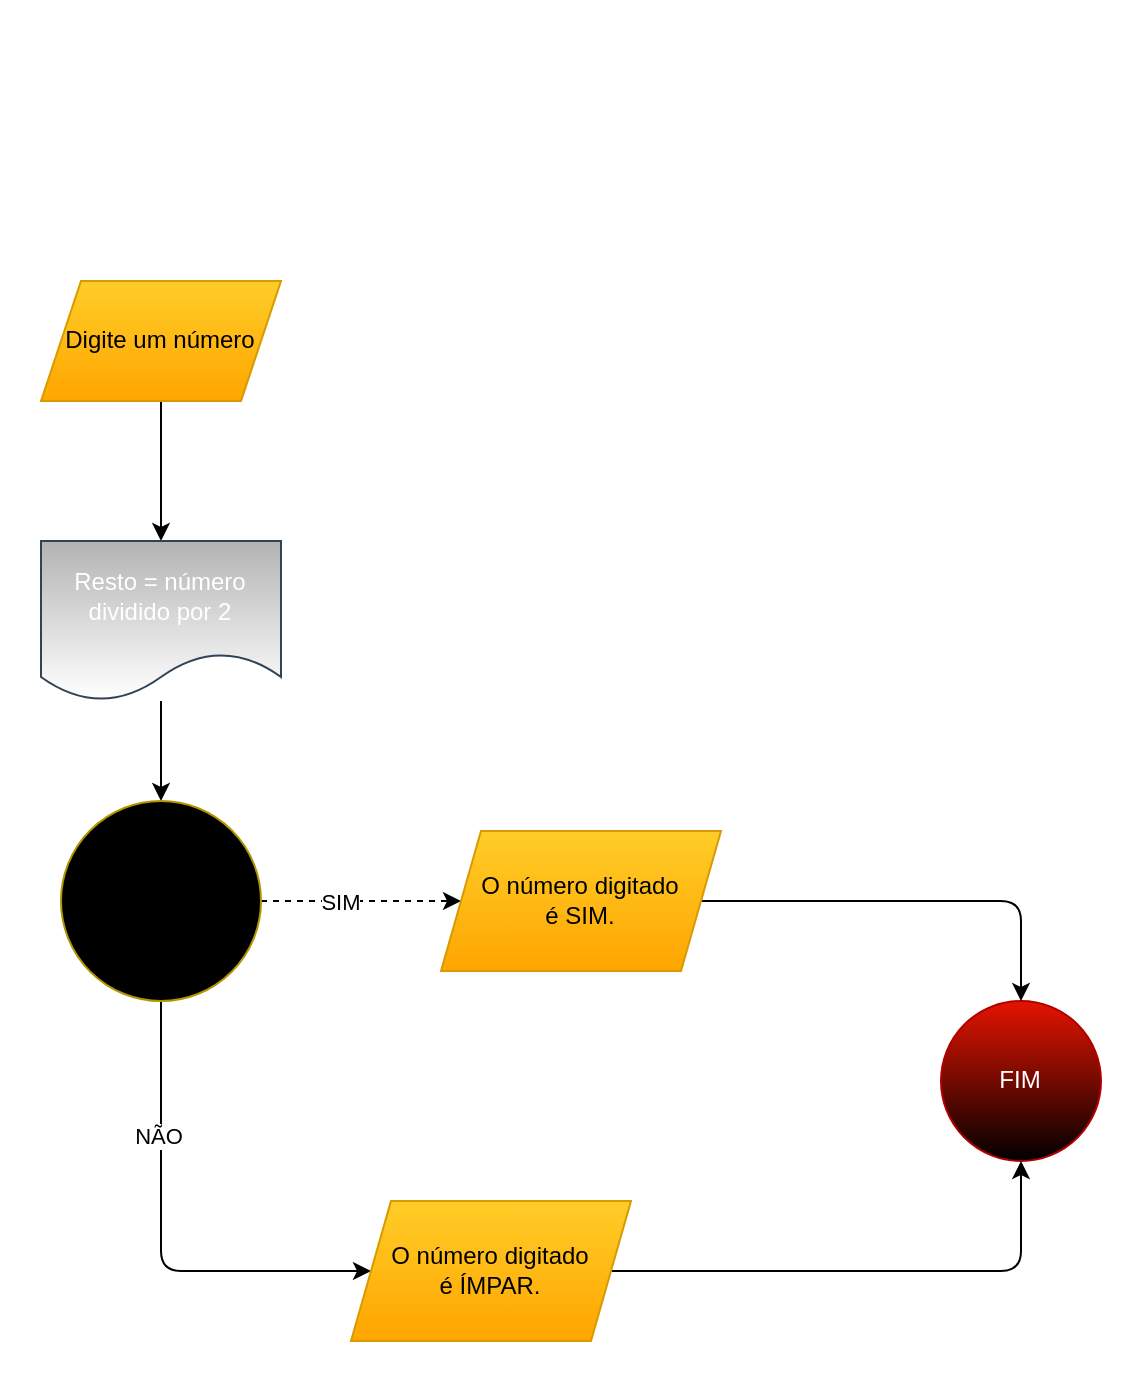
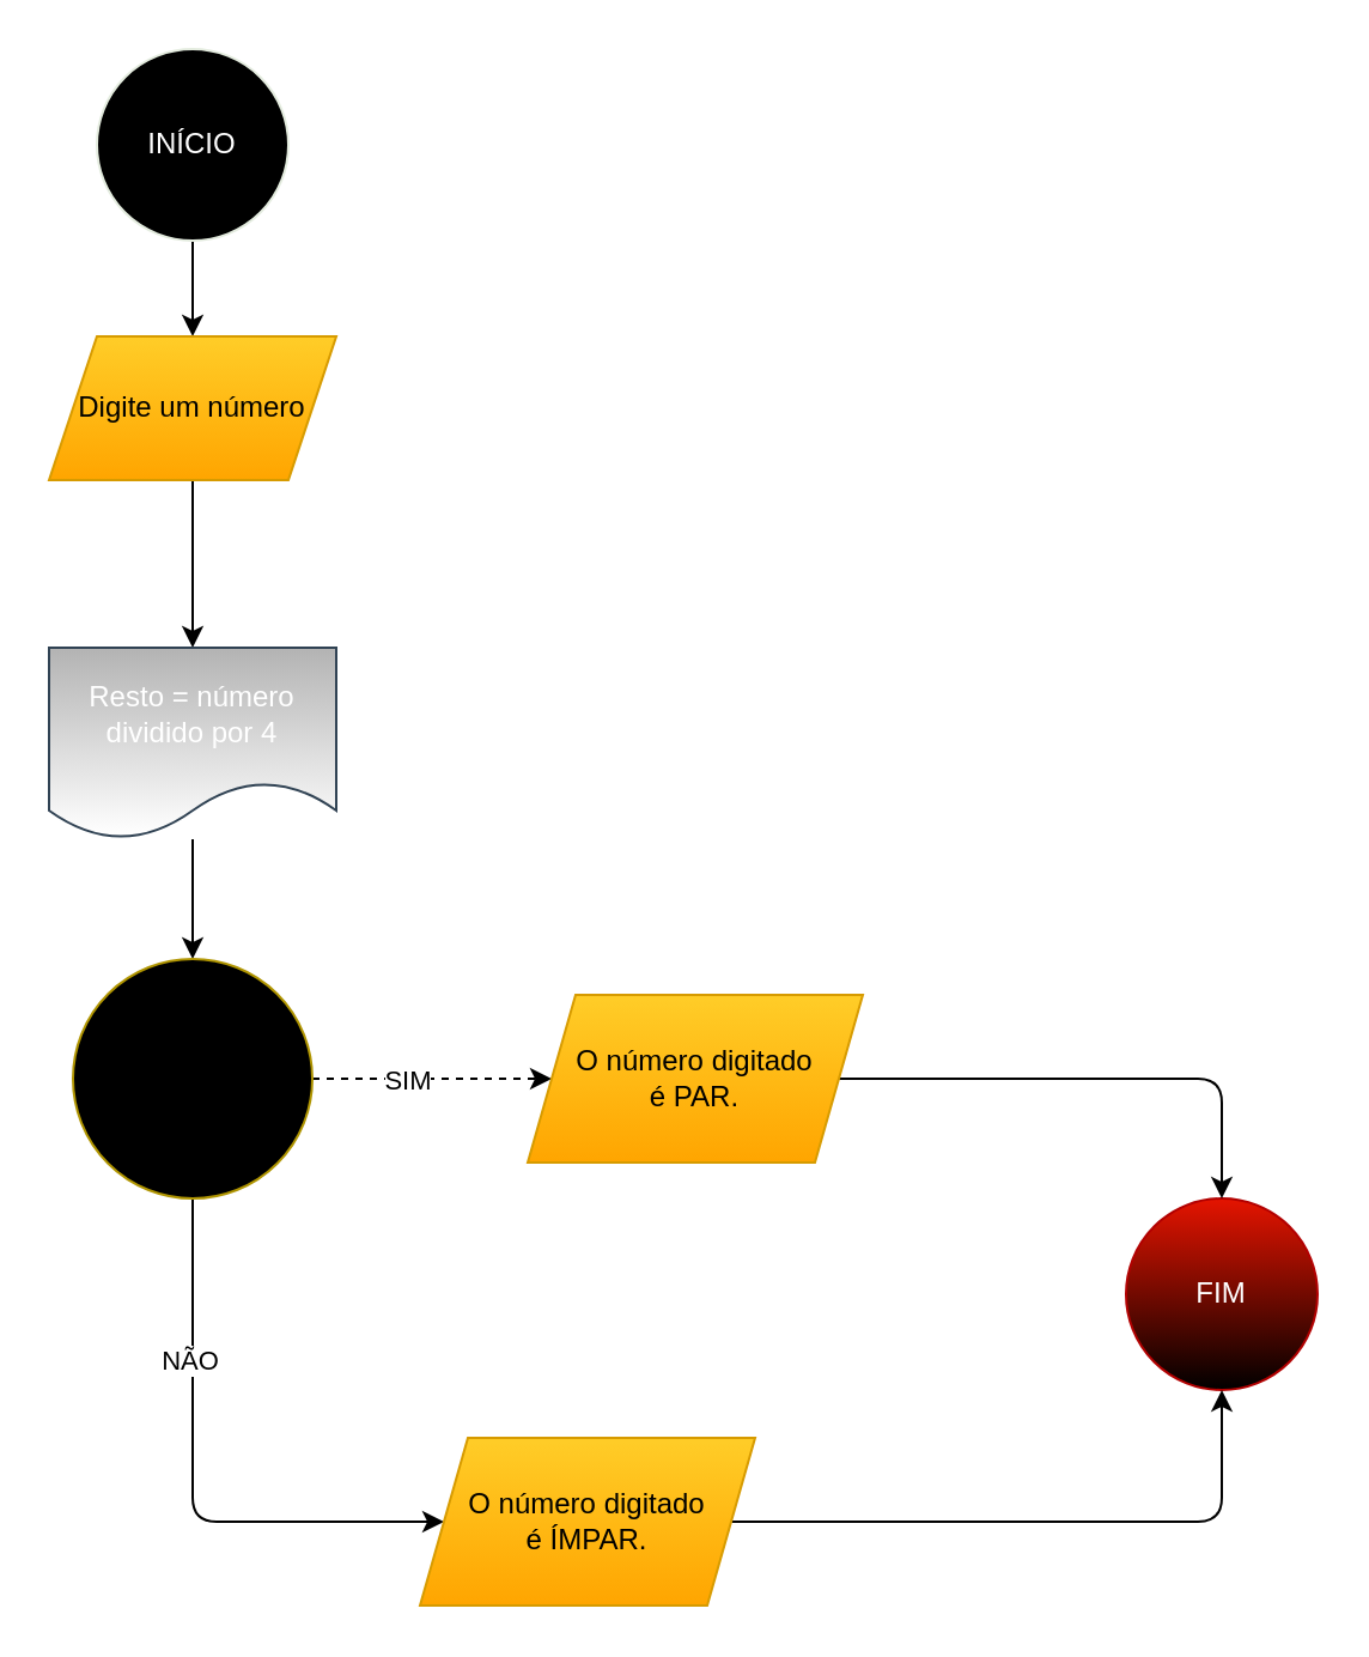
+ <mxCell id="3" value="INÍCIO" style="ellipse;whiteSpace=wrap;html=1;aspect=fixed;fillColor=#60a917;strokeColor=light-dark(#e4ecdf, #73b14c);fontColor=#ffffff;gradientColor=light-dark(#635f5f, #ededed);" vertex="1" parent="1"><mxGeometry x="40" y="20" width="80" height="80" as="geometry" /></mxCell>
+ <mxCell id="2" value="" style="edgeStyle=none;html=1;" edge="1" parent="1" source="3" target="5"><mxGeometry relative="1" as="geometry" /></mxCell>
- <mxCell id="8" value="Resto = número dividido por 2" style="shape=document;whiteSpace=wrap;html=1;boundedLbl=1;fillColor=#B3B3B3;fontColor=#ffffff;strokeColor=#314354;gradientColor=#FFFFFF;" vertex="1" parent="1"><mxGeometry x="20" y="270" width="120" height="80" as="geometry" /></mxCell>
+ <mxCell id="8" value="Resto = número dividido por 4" style="shape=document;whiteSpace=wrap;html=1;boundedLbl=1;fillColor=#B3B3B3;fontColor=#ffffff;strokeColor=#314354;gradientColor=#FFFFFF;" vertex="1" parent="1"><mxGeometry x="20" y="270" width="120" height="80" as="geometry" /></mxCell>
- <mxCell id="15" value="O número digitado&lt;div&gt;é SIM.&lt;/div&gt;" style="shape=parallelogram;perimeter=parallelogramPerimeter;whiteSpace=wrap;html=1;fixedSize=1;fillColor=#ffcd28;gradientColor=#ffa500;strokeColor=#d79b00;" vertex="1" parent="1"><mxGeometry x="220" y="415" width="140" height="70" as="geometry" /></mxCell>
+ <mxCell id="15" value="O número digitado&lt;div&gt;é PAR.&lt;/div&gt;" style="shape=parallelogram;perimeter=parallelogramPerimeter;whiteSpace=wrap;html=1;fixedSize=1;fillColor=#ffcd28;gradientColor=#ffa500;strokeColor=#d79b00;" vertex="1" parent="1"><mxGeometry x="220" y="415" width="140" height="70" as="geometry" /></mxCell>
